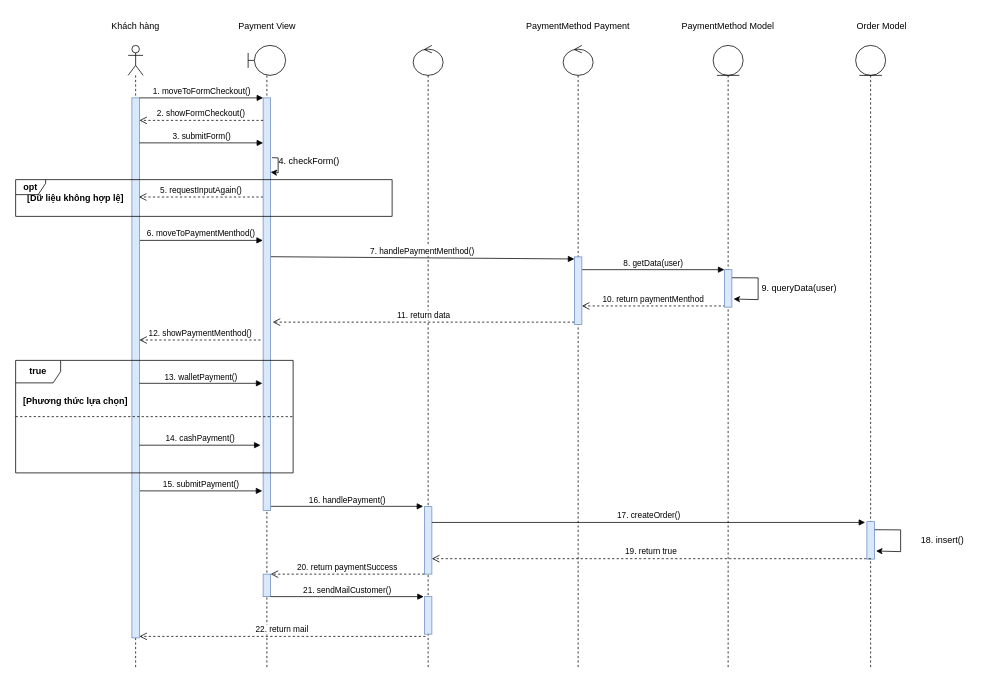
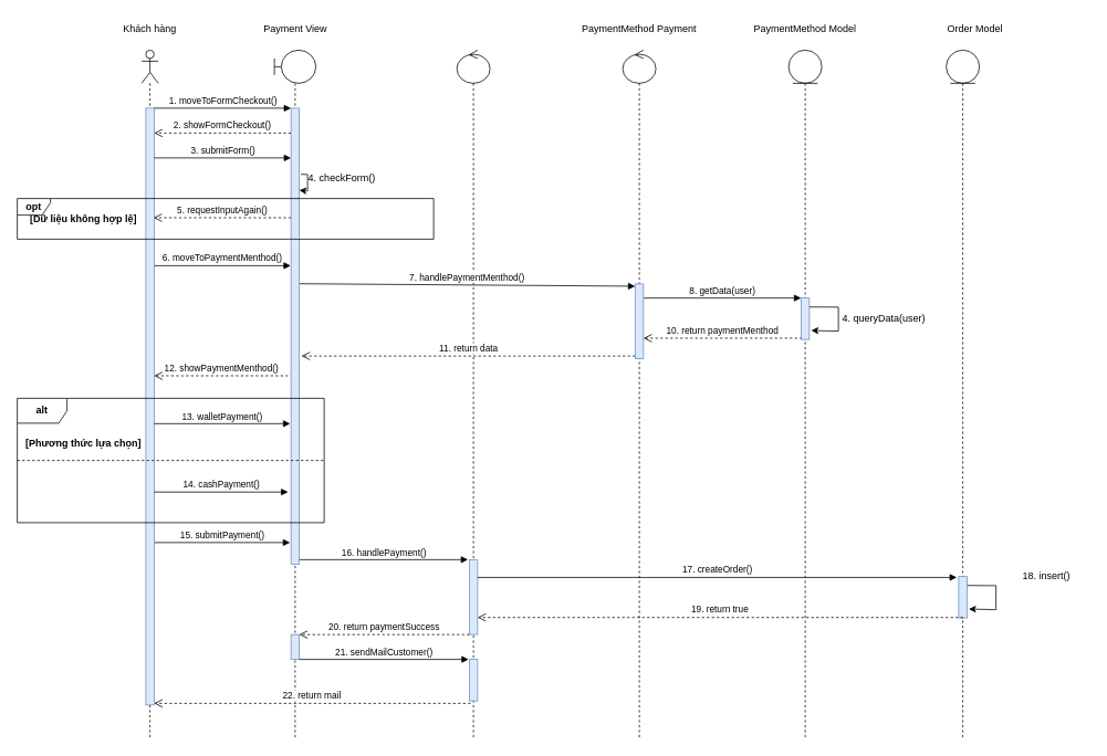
- <mxCell id="23" value="9. queryData(user)" style="text;html=1;strokeColor=none;fillColor=none;align=center;verticalAlign=middle;whiteSpace=wrap;rounded=0;" vertex="1" parent="1"><mxGeometry x="1010" y="369" width="110" height="30" as="geometry" /></mxCell>
+ <mxCell id="23" value="4. queryData(user)" style="text;html=1;strokeColor=none;fillColor=none;align=center;verticalAlign=middle;whiteSpace=wrap;rounded=0;" vertex="1" parent="1"><mxGeometry x="1010" y="369" width="110" height="30" as="geometry" /></mxCell>
- <mxCell id="50" value="&lt;b&gt;true&lt;/b&gt;" style="shape=umlFrame;whiteSpace=wrap;html=1;" vertex="1" parent="1"><mxGeometry x="20" y="480" width="370" height="150" as="geometry" /></mxCell>
+ <mxCell id="50" value="&lt;b&gt;alt&lt;/b&gt;" style="shape=umlFrame;whiteSpace=wrap;html=1;" vertex="1" parent="1"><mxGeometry x="20" y="480" width="370" height="150" as="geometry" /></mxCell>
- <mxCell id="30" value="18. insert()" style="text;html=1;strokeColor=none;fillColor=none;align=center;verticalAlign=middle;whiteSpace=wrap;rounded=0;" vertex="1" parent="1"><mxGeometry x="1200" y="705" width="112" height="30" as="geometry" /></mxCell>
+ <mxCell id="30" value="18. insert()" style="text;html=1;strokeColor=none;fillColor=none;align=center;verticalAlign=middle;whiteSpace=wrap;rounded=0;" vertex="1" parent="1"><mxGeometry x="1205" y="680" width="112" height="30" as="geometry" /></mxCell>
